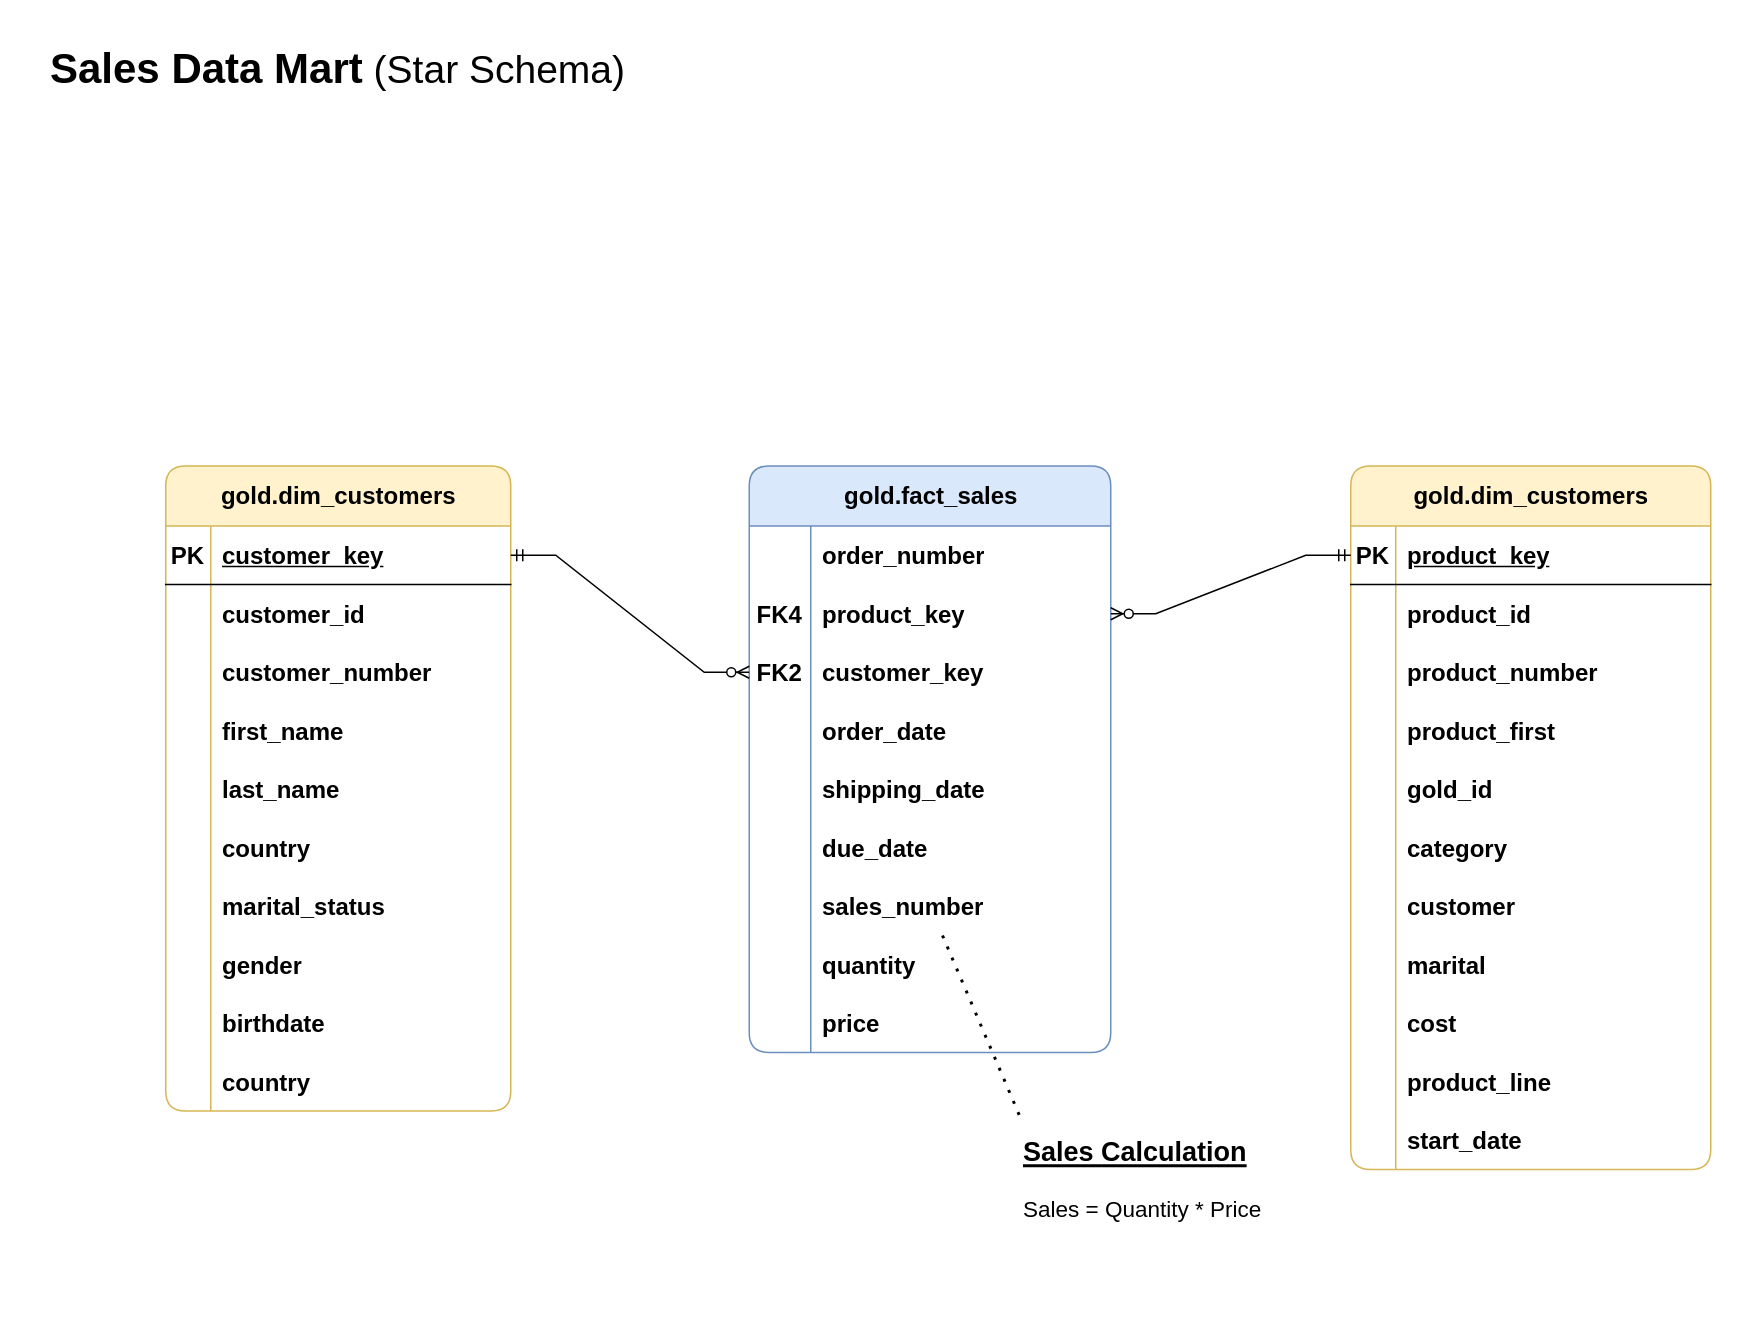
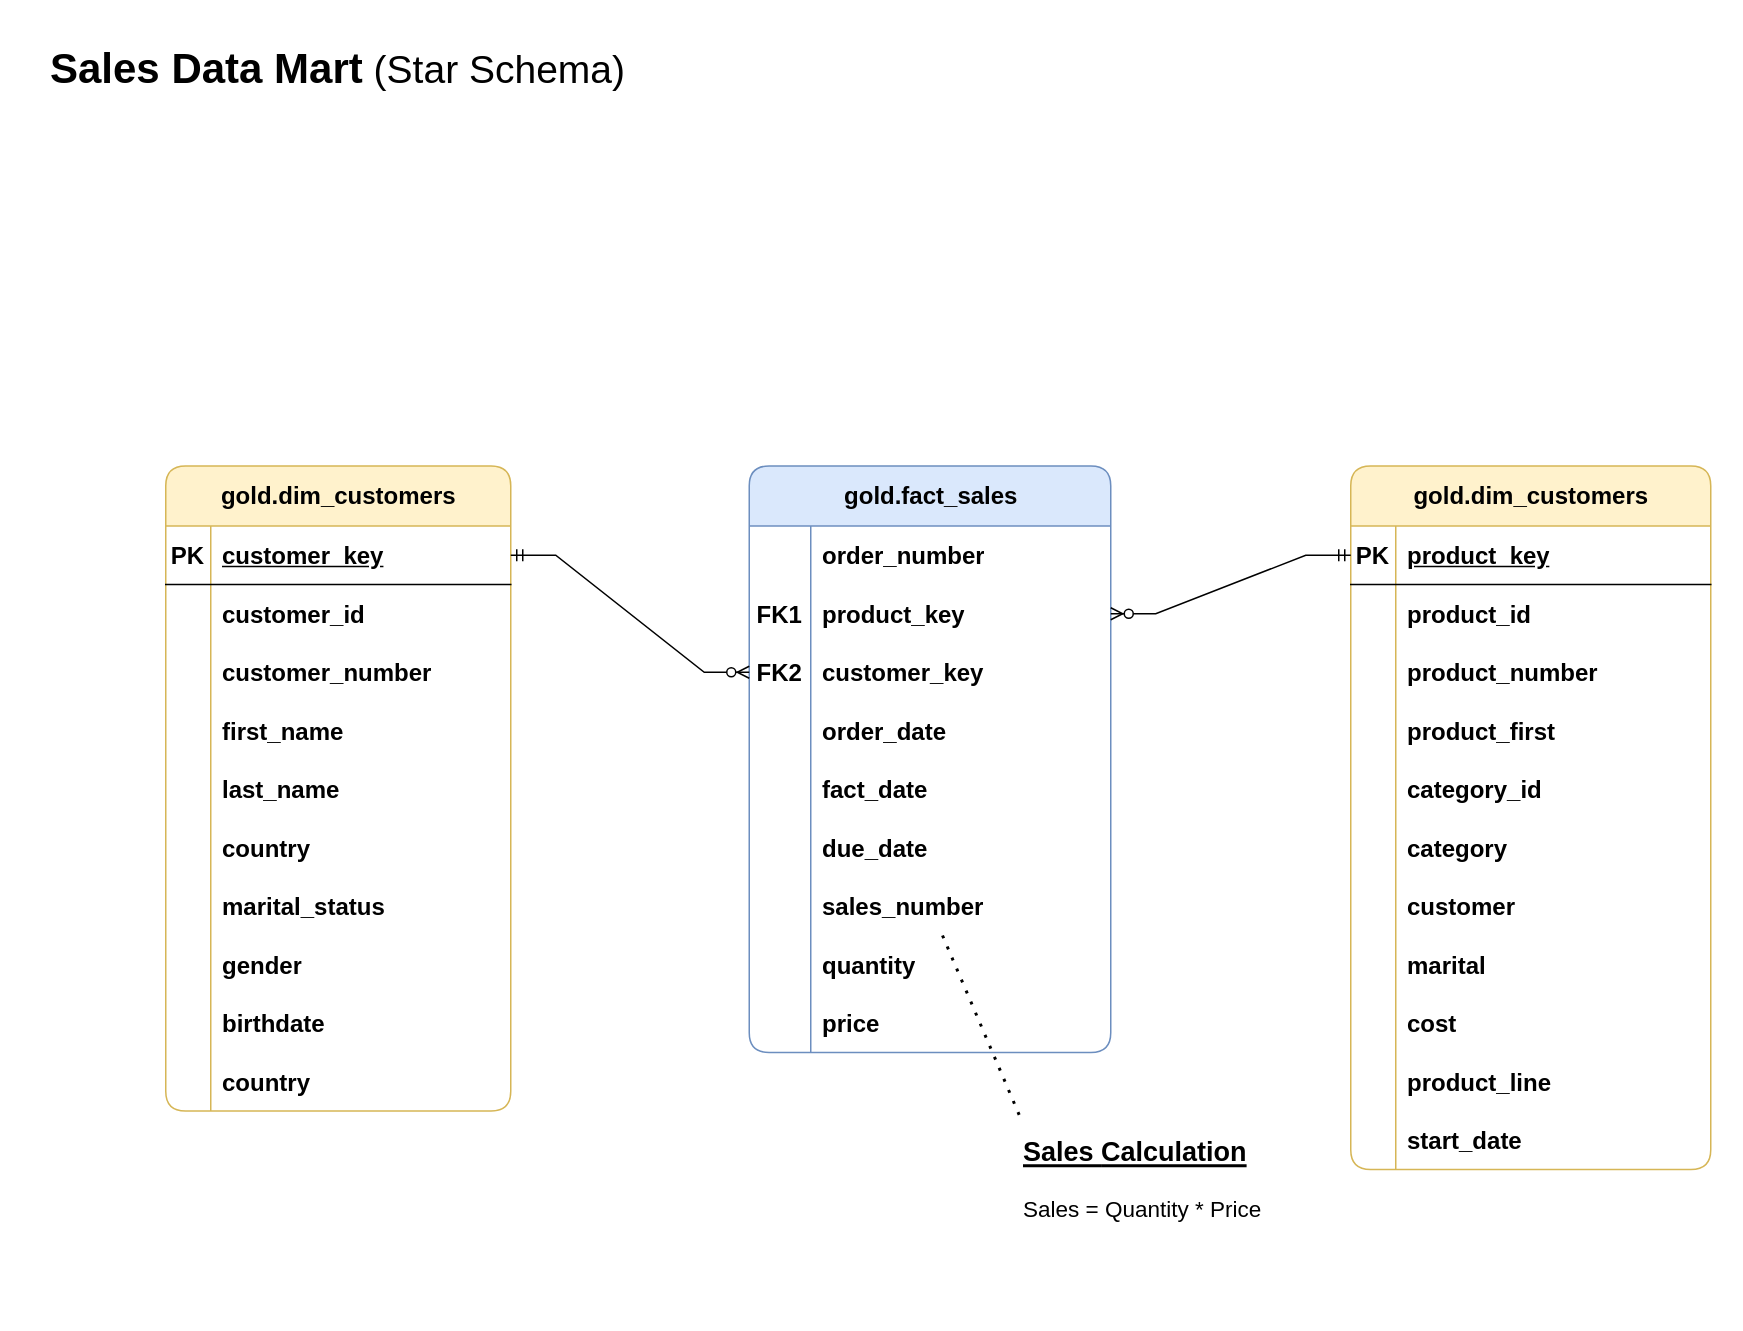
- <mxCell id="39" value="FK4" style="shape=partialRectangle;connectable=0;fillColor=none;top=0;left=0;bottom=0;right=0;editable=1;overflow=hidden;whiteSpace=wrap;html=1;fontSize=16;fontStyle=1" vertex="1" parent="38"><mxGeometry width="41" height="39" as="geometry"><mxRectangle width="41" height="39" as="alternateBounds" /></mxGeometry></mxCell>
+ <mxCell id="39" value="FK1" style="shape=partialRectangle;connectable=0;fillColor=none;top=0;left=0;bottom=0;right=0;editable=1;overflow=hidden;whiteSpace=wrap;html=1;fontSize=16;fontStyle=1" vertex="1" parent="38"><mxGeometry width="41" height="39" as="geometry"><mxRectangle width="41" height="39" as="alternateBounds" /></mxGeometry></mxCell>
- <mxCell id="49" value="shipping_date" style="shape=partialRectangle;connectable=0;fillColor=none;top=0;left=0;bottom=0;right=0;align=left;spacingLeft=6;overflow=hidden;whiteSpace=wrap;html=1;verticalAlign=middle;fontSize=16;fontStyle=1" vertex="1" parent="47"><mxGeometry x="41" width="200" height="39" as="geometry"><mxRectangle width="200" height="39" as="alternateBounds" /></mxGeometry></mxCell>
+ <mxCell id="49" value="fact_date" style="shape=partialRectangle;connectable=0;fillColor=none;top=0;left=0;bottom=0;right=0;align=left;spacingLeft=6;overflow=hidden;whiteSpace=wrap;html=1;verticalAlign=middle;fontSize=16;fontStyle=1" vertex="1" parent="47"><mxGeometry x="41" width="200" height="39" as="geometry"><mxRectangle width="200" height="39" as="alternateBounds" /></mxGeometry></mxCell>
- <mxCell id="77" value="gold_id" style="shape=partialRectangle;connectable=0;fillColor=none;top=0;left=0;bottom=0;right=0;align=left;spacingLeft=6;overflow=hidden;whiteSpace=wrap;html=1;verticalAlign=middle;fontSize=16;fontStyle=1" vertex="1" parent="75"><mxGeometry x="30" width="210" height="39" as="geometry"><mxRectangle width="210" height="39" as="alternateBounds" /></mxGeometry></mxCell>
+ <mxCell id="77" value="category_id" style="shape=partialRectangle;connectable=0;fillColor=none;top=0;left=0;bottom=0;right=0;align=left;spacingLeft=6;overflow=hidden;whiteSpace=wrap;html=1;verticalAlign=middle;fontSize=16;fontStyle=1" vertex="1" parent="75"><mxGeometry x="30" width="210" height="39" as="geometry"><mxRectangle width="210" height="39" as="alternateBounds" /></mxGeometry></mxCell>
